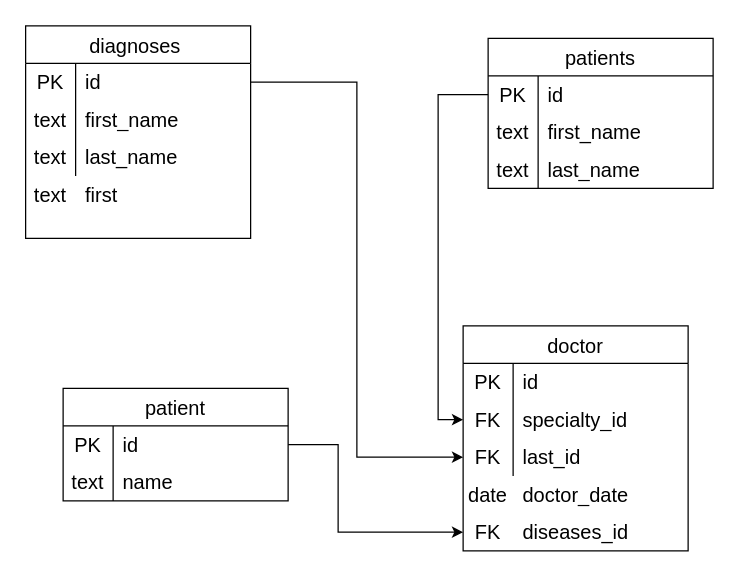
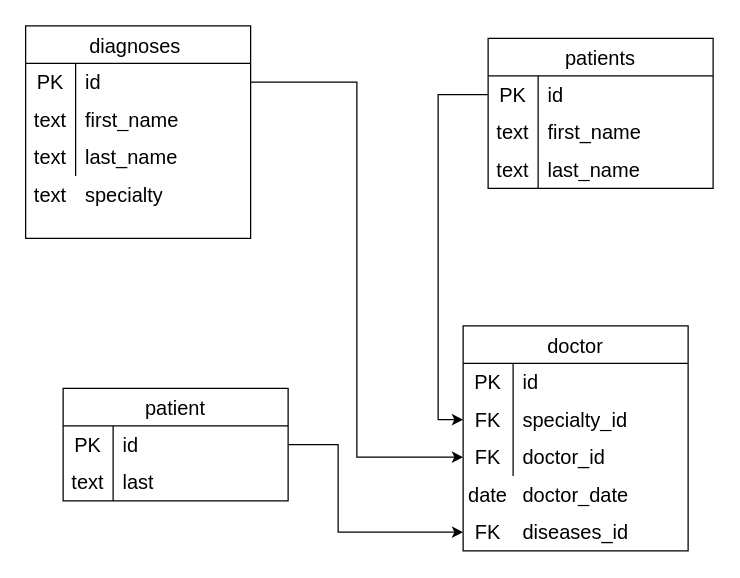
- <mxCell id="30" value="first" style="shape=partialRectangle;html=1;whiteSpace=wrap;connectable=0;fillColor=none;top=0;left=0;bottom=0;right=0;align=left;spacingLeft=6;overflow=hidden;strokeColor=inherit;fontSize=16;" vertex="1" parent="29"><mxGeometry x="40" width="140" height="30" as="geometry"><mxRectangle width="140" height="30" as="alternateBounds" /></mxGeometry></mxCell>
+ <mxCell id="30" value="specialty" style="shape=partialRectangle;html=1;whiteSpace=wrap;connectable=0;fillColor=none;top=0;left=0;bottom=0;right=0;align=left;spacingLeft=6;overflow=hidden;strokeColor=inherit;fontSize=16;" vertex="1" parent="29"><mxGeometry x="40" width="140" height="30" as="geometry"><mxRectangle width="140" height="30" as="alternateBounds" /></mxGeometry></mxCell>
- <mxCell id="28" value="last_id" style="shape=partialRectangle;html=1;whiteSpace=wrap;connectable=0;fillColor=none;top=0;left=0;bottom=0;right=0;align=left;spacingLeft=6;overflow=hidden;strokeColor=inherit;fontSize=16;" vertex="1" parent="26"><mxGeometry x="40" width="140" height="30" as="geometry"><mxRectangle width="140" height="30" as="alternateBounds" /></mxGeometry></mxCell>
+ <mxCell id="28" value="doctor_id" style="shape=partialRectangle;html=1;whiteSpace=wrap;connectable=0;fillColor=none;top=0;left=0;bottom=0;right=0;align=left;spacingLeft=6;overflow=hidden;strokeColor=inherit;fontSize=16;" vertex="1" parent="26"><mxGeometry x="40" width="140" height="30" as="geometry"><mxRectangle width="140" height="30" as="alternateBounds" /></mxGeometry></mxCell>
- <mxCell id="18" value="name" style="shape=partialRectangle;html=1;whiteSpace=wrap;connectable=0;fillColor=none;top=0;left=0;bottom=0;right=0;align=left;spacingLeft=6;overflow=hidden;strokeColor=inherit;fontSize=16;" vertex="1" parent="16"><mxGeometry x="40" width="140" height="30" as="geometry"><mxRectangle width="140" height="30" as="alternateBounds" /></mxGeometry></mxCell>
+ <mxCell id="18" value="last" style="shape=partialRectangle;html=1;whiteSpace=wrap;connectable=0;fillColor=none;top=0;left=0;bottom=0;right=0;align=left;spacingLeft=6;overflow=hidden;strokeColor=inherit;fontSize=16;" vertex="1" parent="16"><mxGeometry x="40" width="140" height="30" as="geometry"><mxRectangle width="140" height="30" as="alternateBounds" /></mxGeometry></mxCell>
